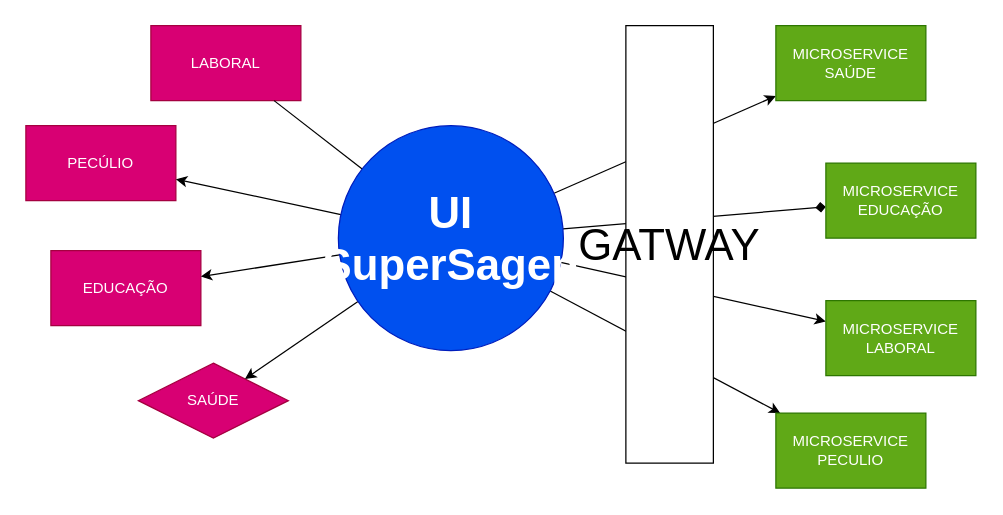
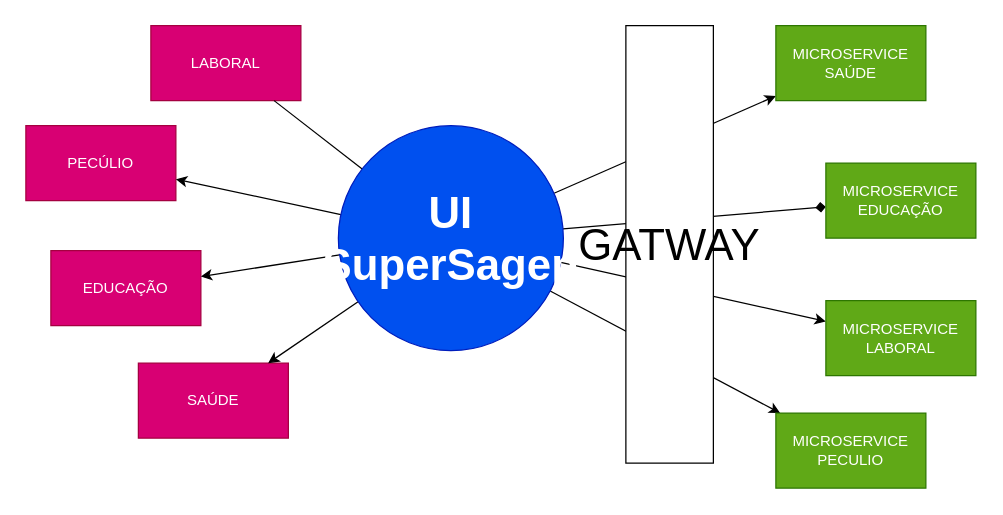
- <mxCell id="5" value="SAÚDE" style="rhombus;whiteSpace=wrap;html=1;fillColor=#d80073;fontColor=#ffffff;strokeColor=#A50040;" parent="1" vertex="1"><mxGeometry x="110" y="290" width="120" height="60" as="geometry" /></mxCell>
+ <mxCell id="5" value="SAÚDE" style="rounded=0;whiteSpace=wrap;html=1;fillColor=#d80073;fontColor=#ffffff;strokeColor=#A50040;" parent="1" vertex="1"><mxGeometry x="110" y="290" width="120" height="60" as="geometry" /></mxCell>
